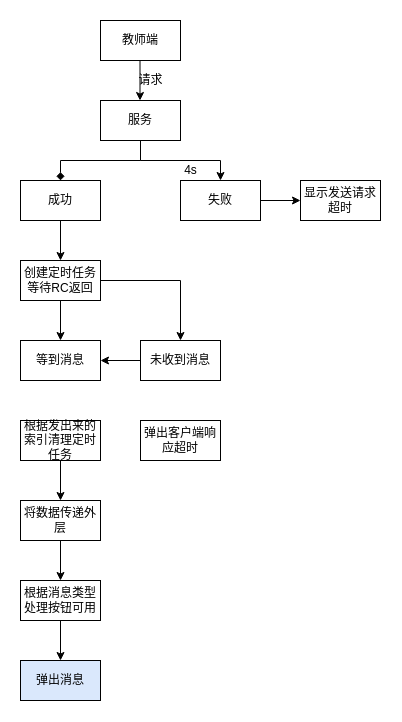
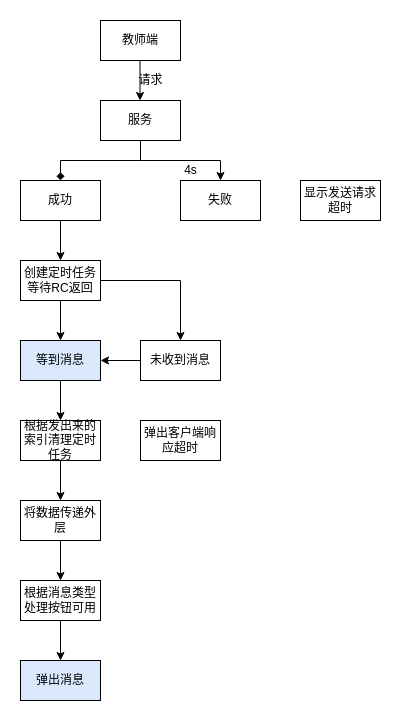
- <mxCell id="9" style="edgeStyle=orthogonalEdgeStyle;rounded=0;orthogonalLoop=1;jettySize=auto;html=1;exitX=1;exitY=0.5;exitDx=0;exitDy=0;" parent="1" source="10" target="11" edge="1"><mxGeometry relative="1" as="geometry"><mxPoint x="340" y="200" as="targetPoint" /></mxGeometry></mxCell>
- <mxCell id="18" value="等到消息" style="rounded=0;whiteSpace=wrap;html=1;" parent="1" vertex="1"><mxGeometry x="20" y="340" width="80" height="40" as="geometry" /></mxCell>
+ <mxCell id="18" value="等到消息" style="rounded=0;whiteSpace=wrap;html=1;fillColor=#dae8fc;" parent="1" vertex="1"><mxGeometry x="20" y="340" width="80" height="40" as="geometry" /></mxCell>
+ <mxCell id="17" style="edgeStyle=orthogonalEdgeStyle;rounded=0;orthogonalLoop=1;jettySize=auto;html=1;entryX=0.5;entryY=0;entryDx=0;entryDy=0;" parent="1" source="18" target="22" edge="1"><mxGeometry relative="1" as="geometry" /></mxCell>
